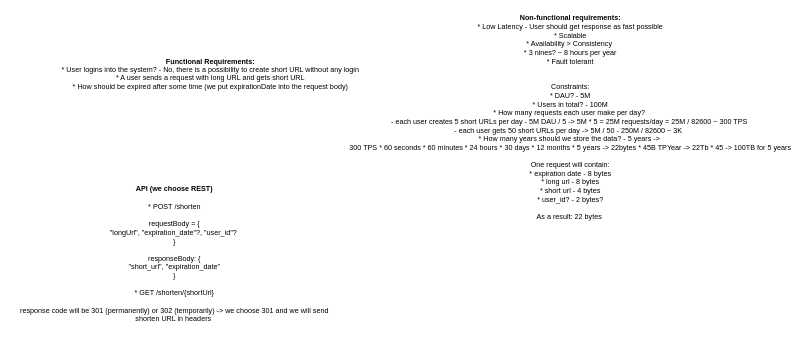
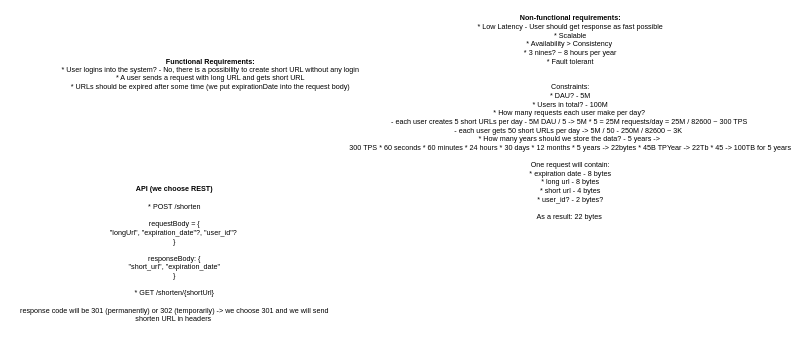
- <mxCell id="2" value="&lt;b&gt;Functional Requirements:&lt;br&gt;&lt;/b&gt;* User logins into the system? - No, there is a possibility to create short URL without any login&lt;br&gt;* A user sends a request with long URL and gets short URL&lt;br&gt;* How should be expired after some time (we put expirationDate into the request body)&lt;br&gt;&amp;nbsp;&amp;nbsp;" style="text;html=1;align=center;verticalAlign=middle;resizable=0;points=[];autosize=1;strokeColor=none;fillColor=none;" vertex="1" parent="1"><mxGeometry x="90" y="90" width="520" height="80" as="geometry" /></mxCell>
+ <mxCell id="2" value="&lt;b&gt;Functional Requirements:&lt;br&gt;&lt;/b&gt;* User logins into the system? - No, there is a possibility to create short URL without any login&lt;br&gt;* A user sends a request with long URL and gets short URL&lt;br&gt;* URLs should be expired after some time (we put expirationDate into the request body)&lt;br&gt;&amp;nbsp;&amp;nbsp;" style="text;html=1;align=center;verticalAlign=middle;resizable=0;points=[];autosize=1;strokeColor=none;fillColor=none;" vertex="1" parent="1"><mxGeometry x="90" y="90" width="520" height="80" as="geometry" /></mxCell>
